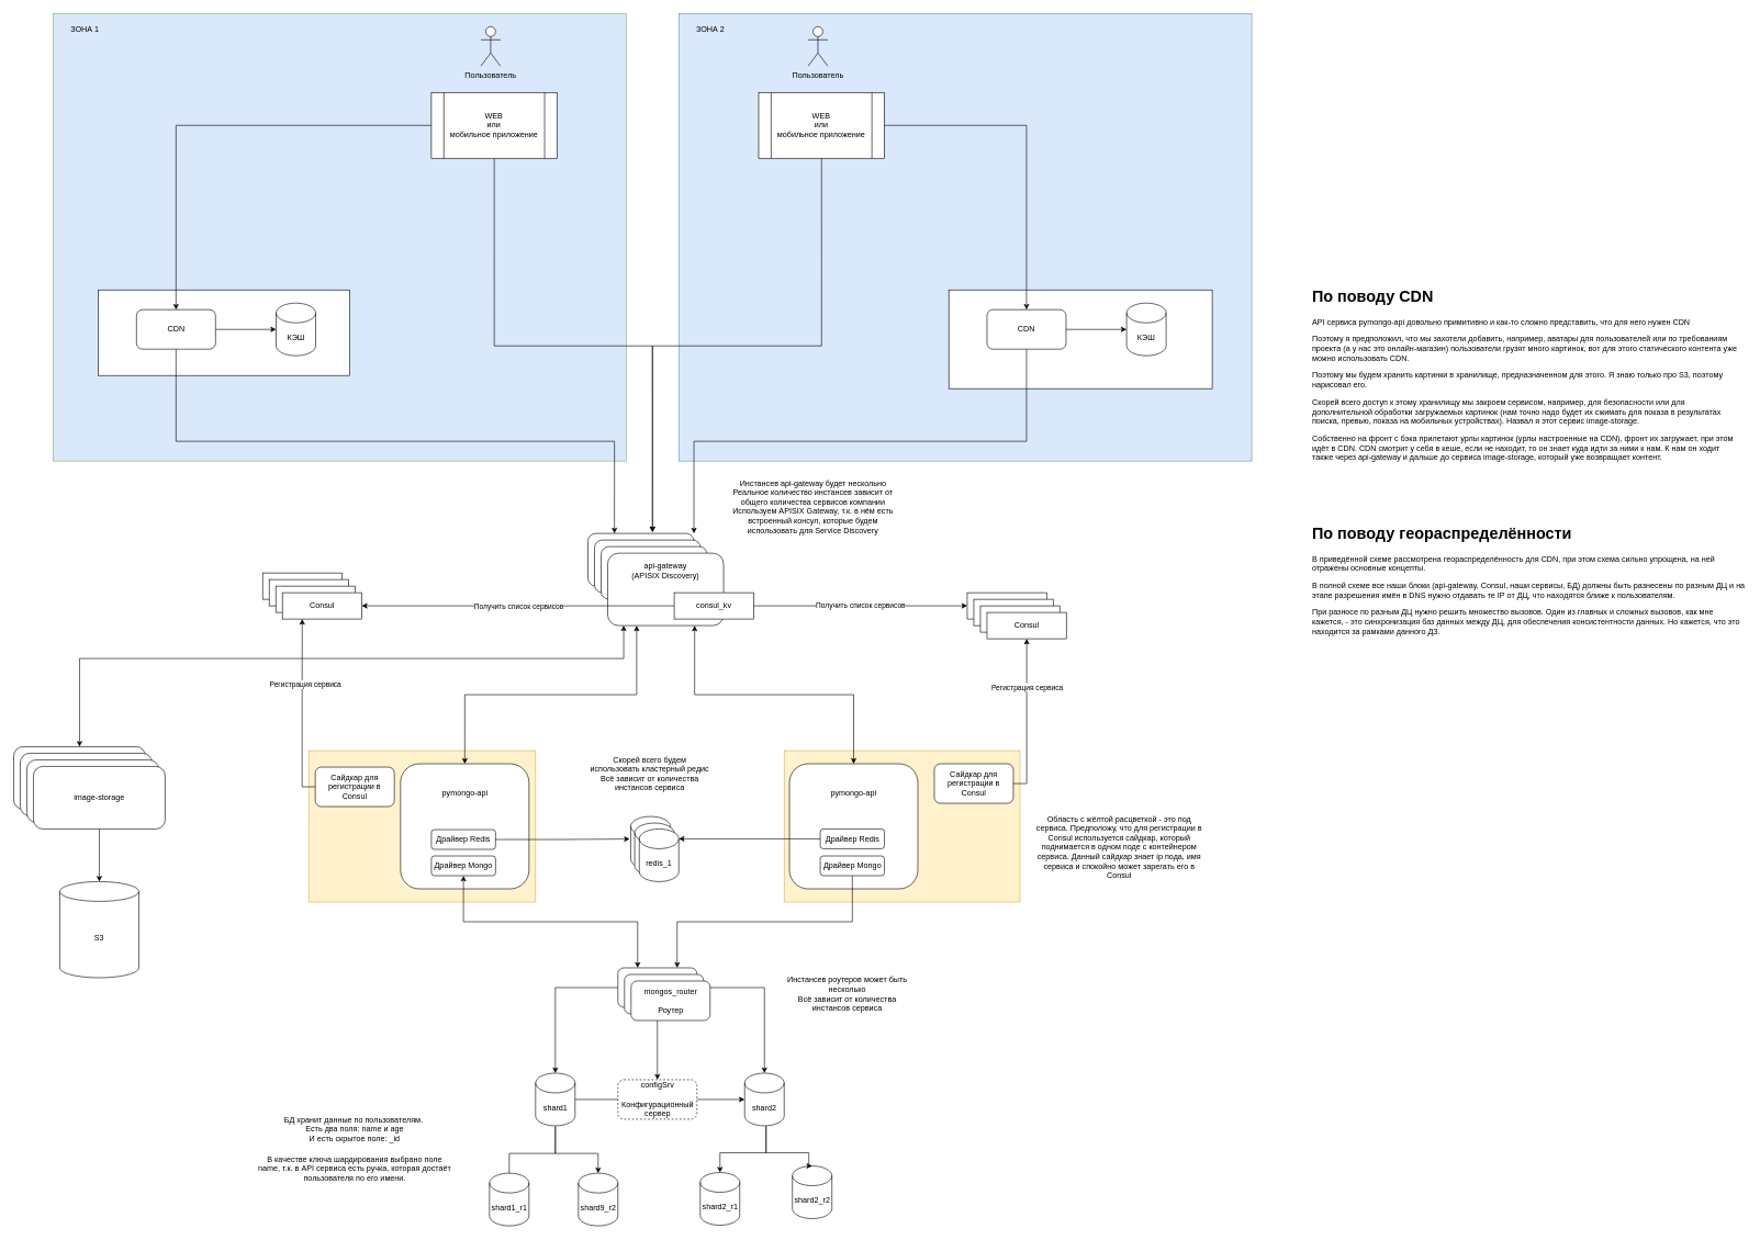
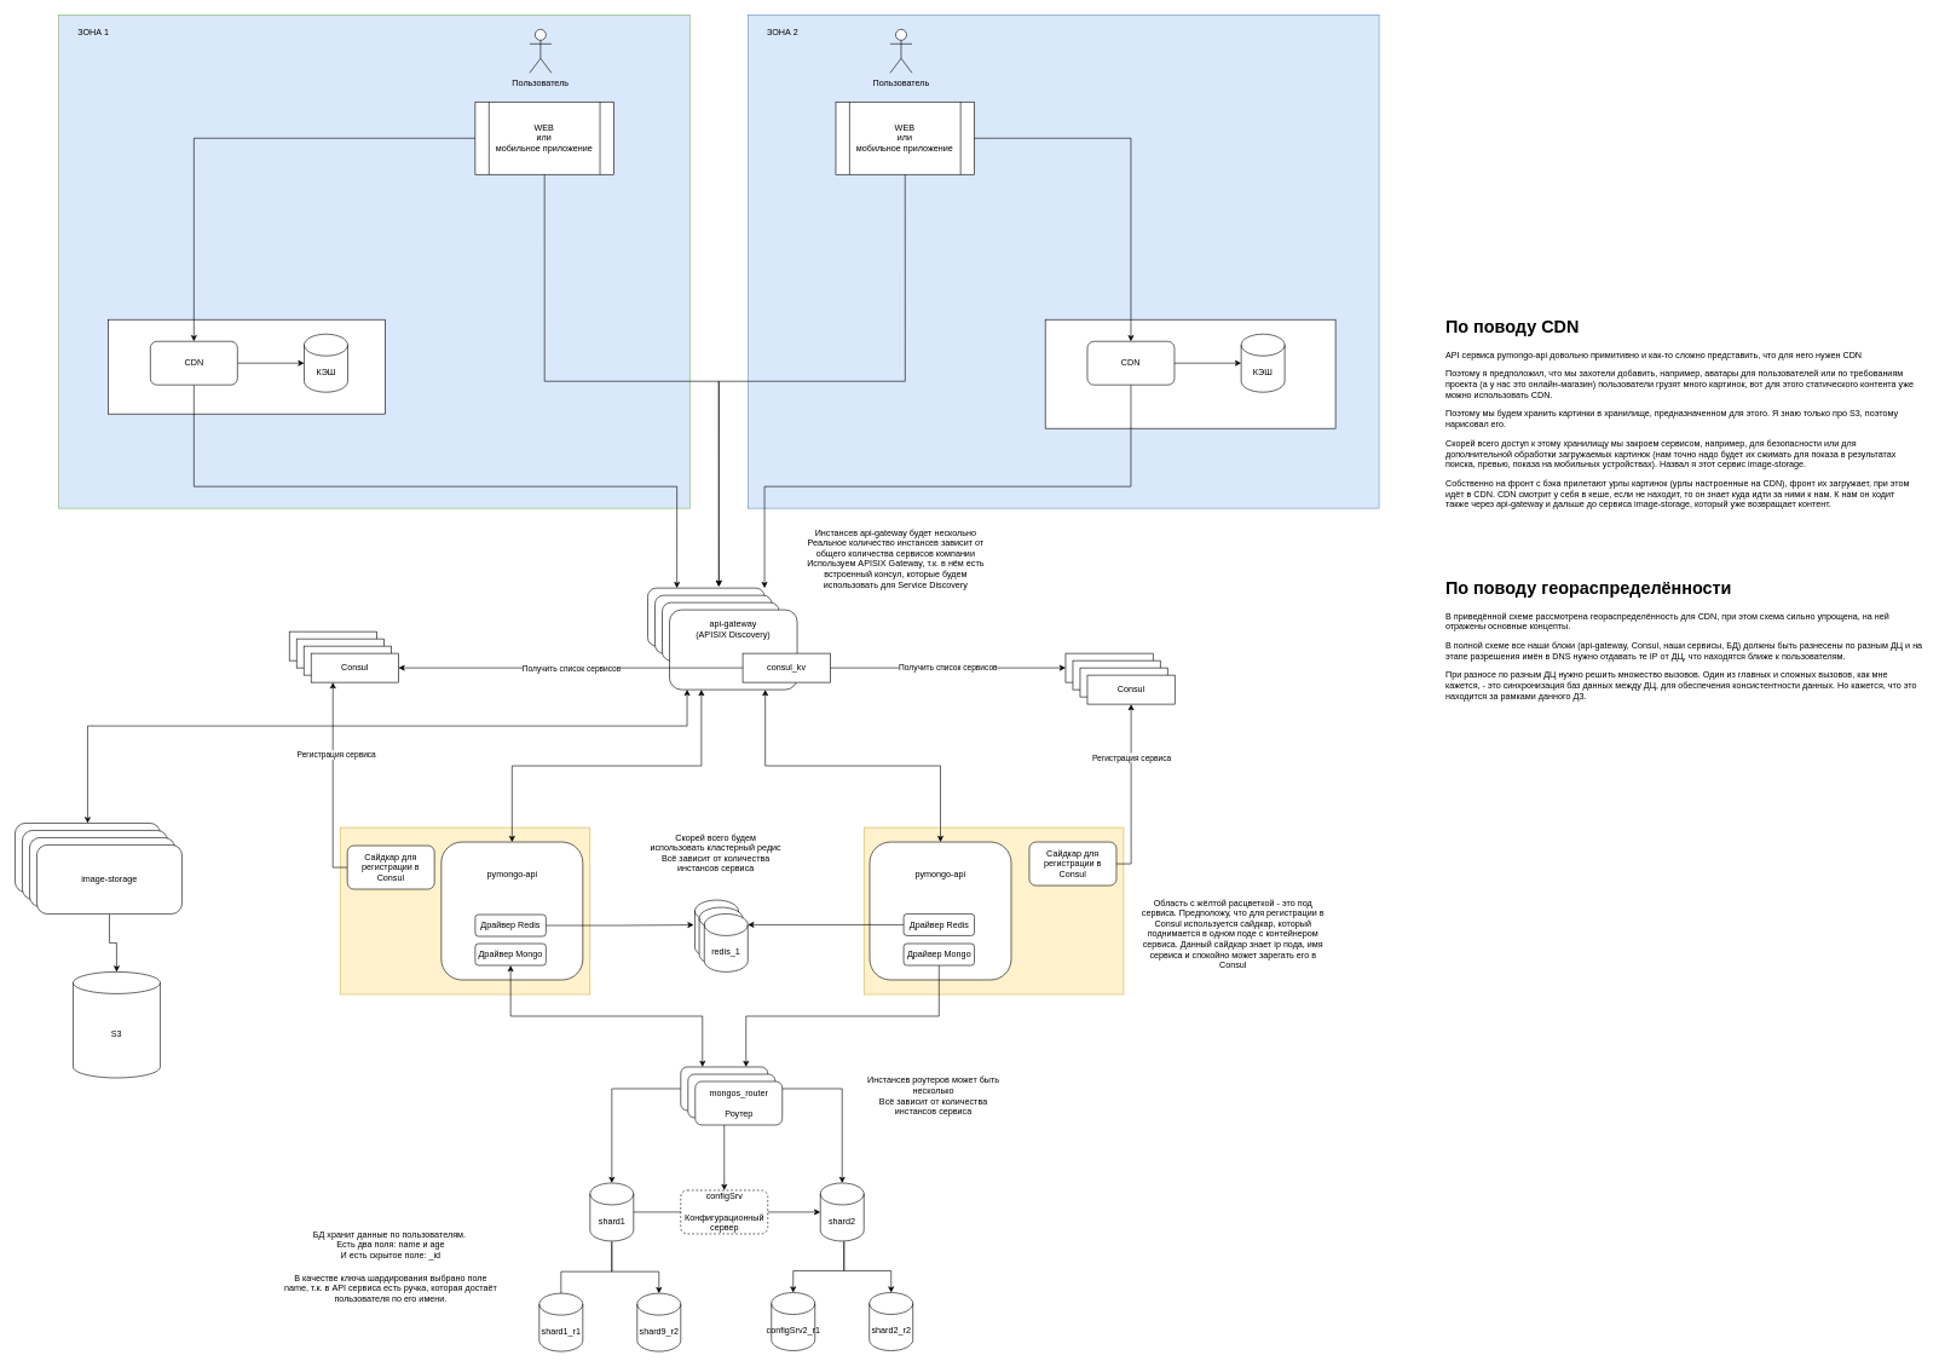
- <mxCell id="83" value="S3" style="shape=cylinder3;whiteSpace=wrap;html=1;boundedLbl=1;backgroundOutline=1;size=15;" vertex="1" parent="1"><mxGeometry x="90" y="1339" width="120" height="146" as="geometry" /></mxCell>
+ <mxCell id="83" value="S3" style="shape=cylinder3;whiteSpace=wrap;html=1;boundedLbl=1;backgroundOutline=1;size=15;" vertex="1" parent="1"><mxGeometry x="100" y="1339" width="120" height="146" as="geometry" /></mxCell>
- <mxCell id="18" value="shard2_r2" style="shape=cylinder3;whiteSpace=wrap;html=1;boundedLbl=1;backgroundOutline=1;size=15;" parent="1" vertex="1"><mxGeometry x="1202.5" y="1771" width="60" height="80" as="geometry" /></mxCell>
+ <mxCell id="18" value="shard2_r2" style="shape=cylinder3;whiteSpace=wrap;html=1;boundedLbl=1;backgroundOutline=1;size=15;" parent="1" vertex="1"><mxGeometry x="1197.5" y="1781" width="60" height="80" as="geometry" /></mxCell>
- <mxCell id="17" value="shard2_r1" style="shape=cylinder3;whiteSpace=wrap;html=1;boundedLbl=1;backgroundOutline=1;size=15;" parent="1" vertex="1"><mxGeometry x="1062.5" y="1781" width="60" height="80" as="geometry" /></mxCell>
+ <mxCell id="17" value="configSrv2_r1" style="shape=cylinder3;whiteSpace=wrap;html=1;boundedLbl=1;backgroundOutline=1;size=15;" parent="1" vertex="1"><mxGeometry x="1062.5" y="1781" width="60" height="80" as="geometry" /></mxCell>
